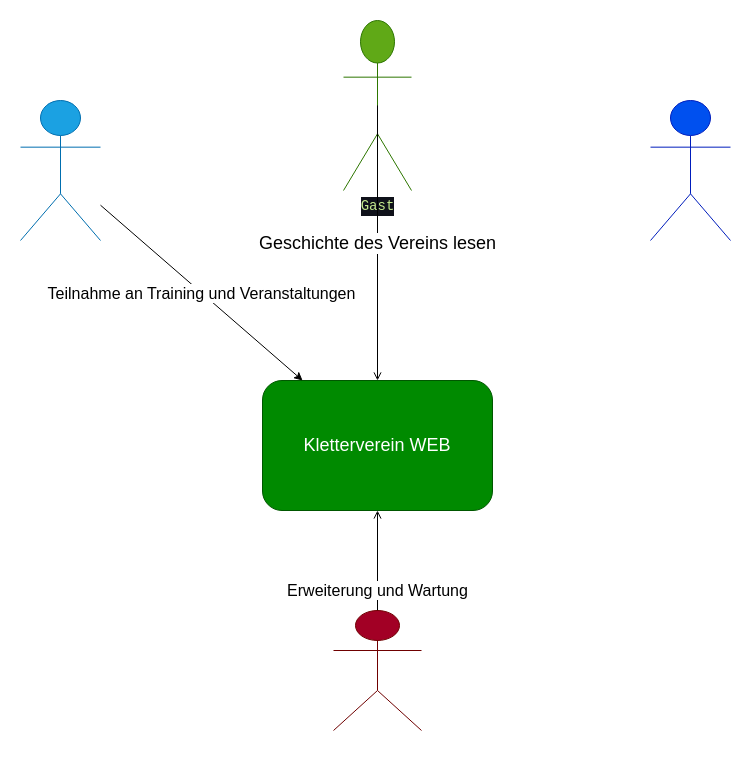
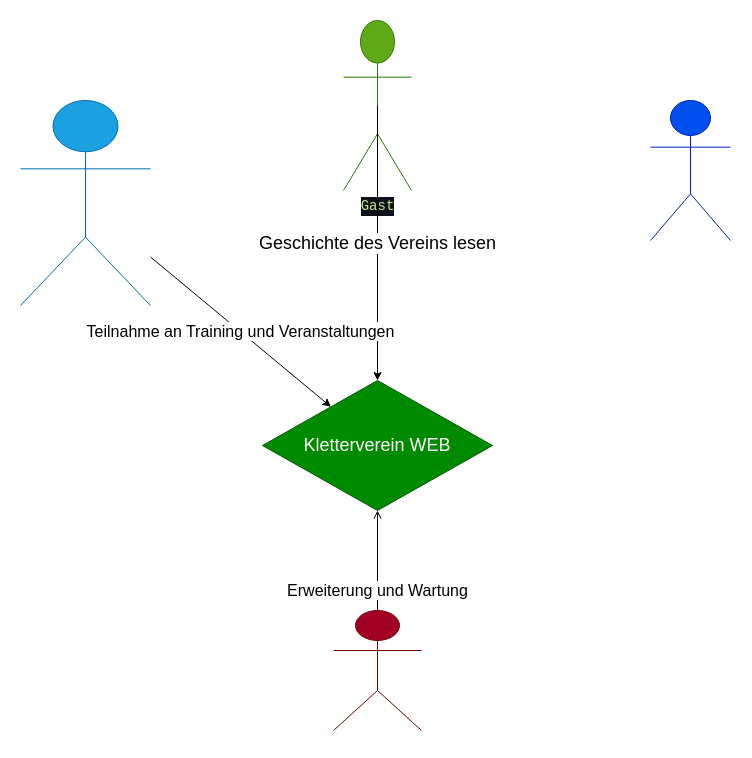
- <mxCell id="5" value="&lt;font style=&quot;font-size: 16px;&quot;&gt;Mitglieder&lt;/font&gt;" style="shape=umlActor;verticalLabelPosition=bottom;verticalAlign=top;html=1;outlineConnect=0;fontSize=18;fillColor=#1ba1e2;fontColor=#ffffff;strokeColor=#006EAF;" vertex="1" parent="1"><mxGeometry x="20" y="100" width="80" height="140" as="geometry" /></mxCell>
+ <mxCell id="5" value="&lt;font style=&quot;font-size: 16px;&quot;&gt;Mitglieder&lt;/font&gt;" style="shape=umlActor;verticalLabelPosition=bottom;verticalAlign=top;html=1;outlineConnect=0;fontSize=18;fillColor=#1ba1e2;fontColor=#ffffff;strokeColor=#006EAF;" vertex="1" parent="1"><mxGeometry x="20" y="100" width="130" height="205" as="geometry" /></mxCell>
- <mxCell id="4" value="Geschichte des Vereins lesen" style="endArrow=open;html=1;fontSize=18;exitX=0.5;exitY=0.5;exitDx=0;exitDy=0;exitPerimeter=0;" edge="1" parent="1" source="3" target="2"><mxGeometry width="50" height="50" relative="1" as="geometry"><mxPoint x="320" y="420" as="sourcePoint" /><mxPoint x="370" y="370" as="targetPoint" /></mxGeometry></mxCell>
+ <mxCell id="4" value="Geschichte des Vereins lesen" style="endArrow=classic;html=1;fontSize=18;exitX=0.5;exitY=0.5;exitDx=0;exitDy=0;exitPerimeter=0;" edge="1" parent="1" source="3" target="2"><mxGeometry width="50" height="50" relative="1" as="geometry"><mxPoint x="320" y="420" as="sourcePoint" /><mxPoint x="370" y="370" as="targetPoint" /></mxGeometry></mxCell>
- <mxCell id="2" value="&lt;font style=&quot;font-size: 18px;&quot;&gt;Kletterverein WEB&lt;br&gt;&lt;/font&gt;" style="rounded=1;whiteSpace=wrap;html=1;fillColor=#008a00;fontColor=#ffffff;strokeColor=#005700;" vertex="1" parent="1"><mxGeometry x="262" y="380" width="230" height="130" as="geometry" /></mxCell>
+ <mxCell id="2" value="&lt;font style=&quot;font-size: 18px;&quot;&gt;Kletterverein WEB&lt;br&gt;&lt;/font&gt;" style="rhombus;whiteSpace=wrap;html=1;fillColor=#008a00;fontColor=#ffffff;strokeColor=#005700;" vertex="1" parent="1"><mxGeometry x="262" y="380" width="230" height="130" as="geometry" /></mxCell>
